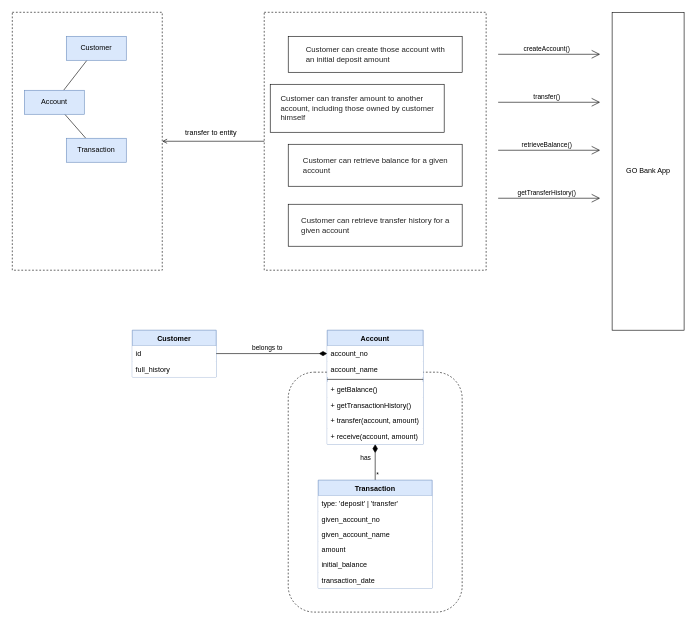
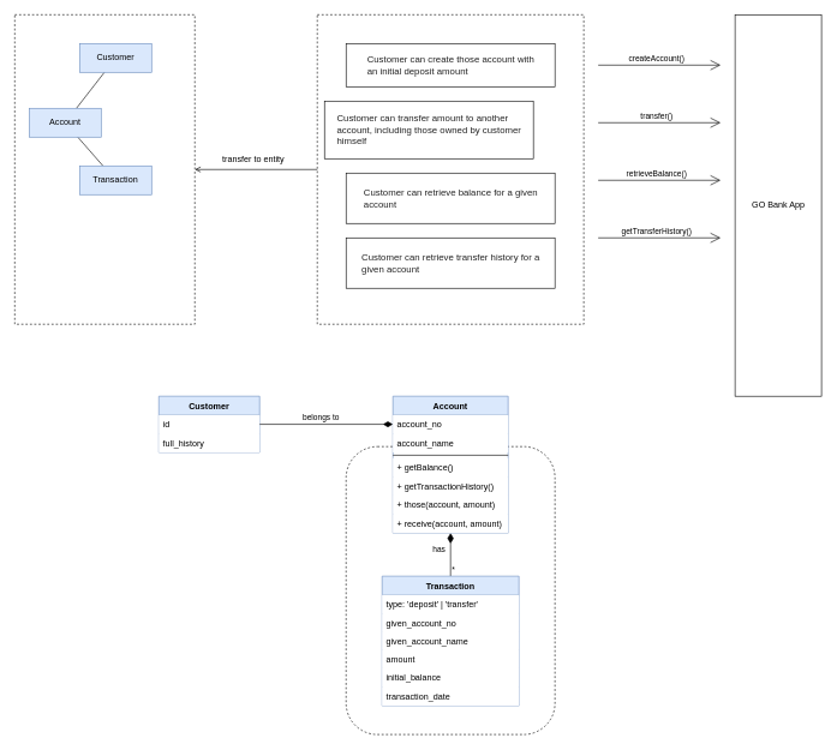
- <mxCell id="9" value="&lt;div style=&quot;text-align: start;&quot;&gt;&lt;font size=&quot;2&quot; face=&quot;Arial, Helvetica, sans-serif&quot; color=&quot;#222222&quot;&gt;&lt;span style=&quot;background-color: rgb(255, 255, 255);&quot;&gt;Customer can retrieve transfer history for a&lt;/span&gt;&lt;/font&gt;&lt;/div&gt;&lt;div style=&quot;text-align: start;&quot;&gt;&lt;font size=&quot;2&quot; face=&quot;Arial, Helvetica, sans-serif&quot; color=&quot;#222222&quot;&gt;&lt;span style=&quot;background-color: rgb(255, 255, 255);&quot;&gt;given account&lt;/span&gt;&lt;/font&gt;&lt;/div&gt;" style="html=1;fillColor=default;spacing=6;" parent="1" vertex="1"><mxGeometry x="480" y="340" width="290" height="70" as="geometry" /></mxCell>
+ <mxCell id="9" value="&lt;div style=&quot;text-align: start;&quot;&gt;&lt;font size=&quot;2&quot; face=&quot;Arial, Helvetica, sans-serif&quot; color=&quot;#222222&quot;&gt;&lt;span style=&quot;background-color: rgb(255, 255, 255);&quot;&gt;Customer can retrieve transfer history for a&lt;/span&gt;&lt;/font&gt;&lt;/div&gt;&lt;div style=&quot;text-align: start;&quot;&gt;&lt;font size=&quot;2&quot; face=&quot;Arial, Helvetica, sans-serif&quot; color=&quot;#222222&quot;&gt;&lt;span style=&quot;background-color: rgb(255, 255, 255);&quot;&gt;given account&lt;/span&gt;&lt;/font&gt;&lt;/div&gt;" style="html=1;fillColor=default;spacing=6;" parent="1" vertex="1"><mxGeometry x="480" y="330" width="290" height="70" as="geometry" /></mxCell>
- <mxCell id="46" value="+ transfer(account, amount)" style="text;strokeColor=none;fillColor=default;align=left;verticalAlign=top;spacingLeft=4;spacingRight=4;overflow=hidden;rotatable=0;points=[[0,0.5],[1,0.5]];portConstraint=eastwest;" parent="40" vertex="1"><mxGeometry y="138" width="160" height="26" as="geometry" /></mxCell>
+ <mxCell id="46" value="+ those(account, amount)" style="text;strokeColor=none;fillColor=default;align=left;verticalAlign=top;spacingLeft=4;spacingRight=4;overflow=hidden;rotatable=0;points=[[0,0.5],[1,0.5]];portConstraint=eastwest;" parent="40" vertex="1"><mxGeometry y="138" width="160" height="26" as="geometry" /></mxCell>
